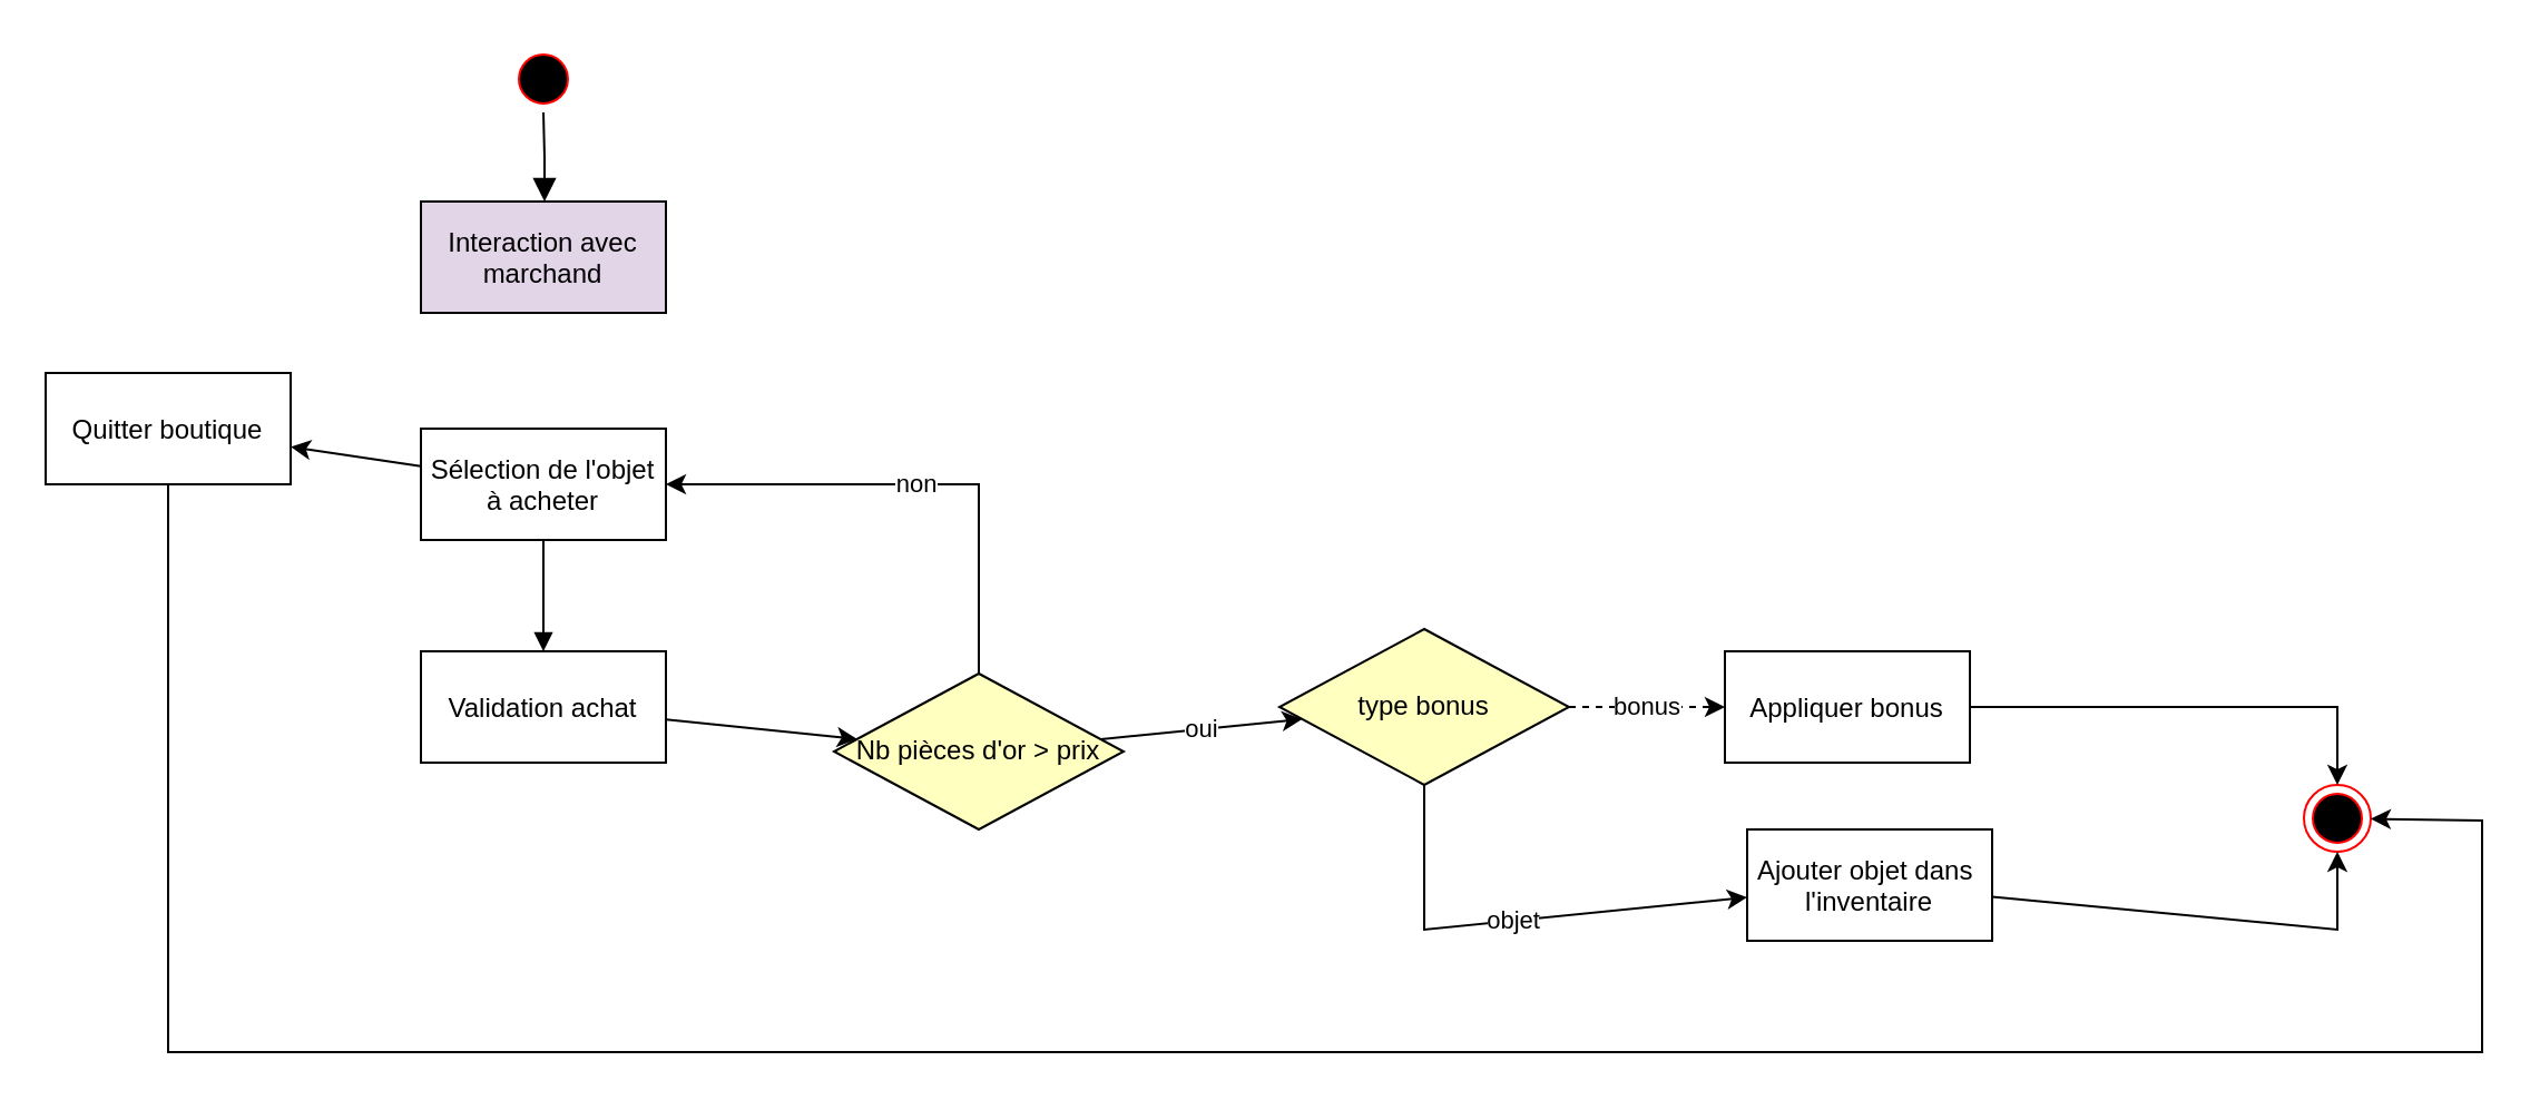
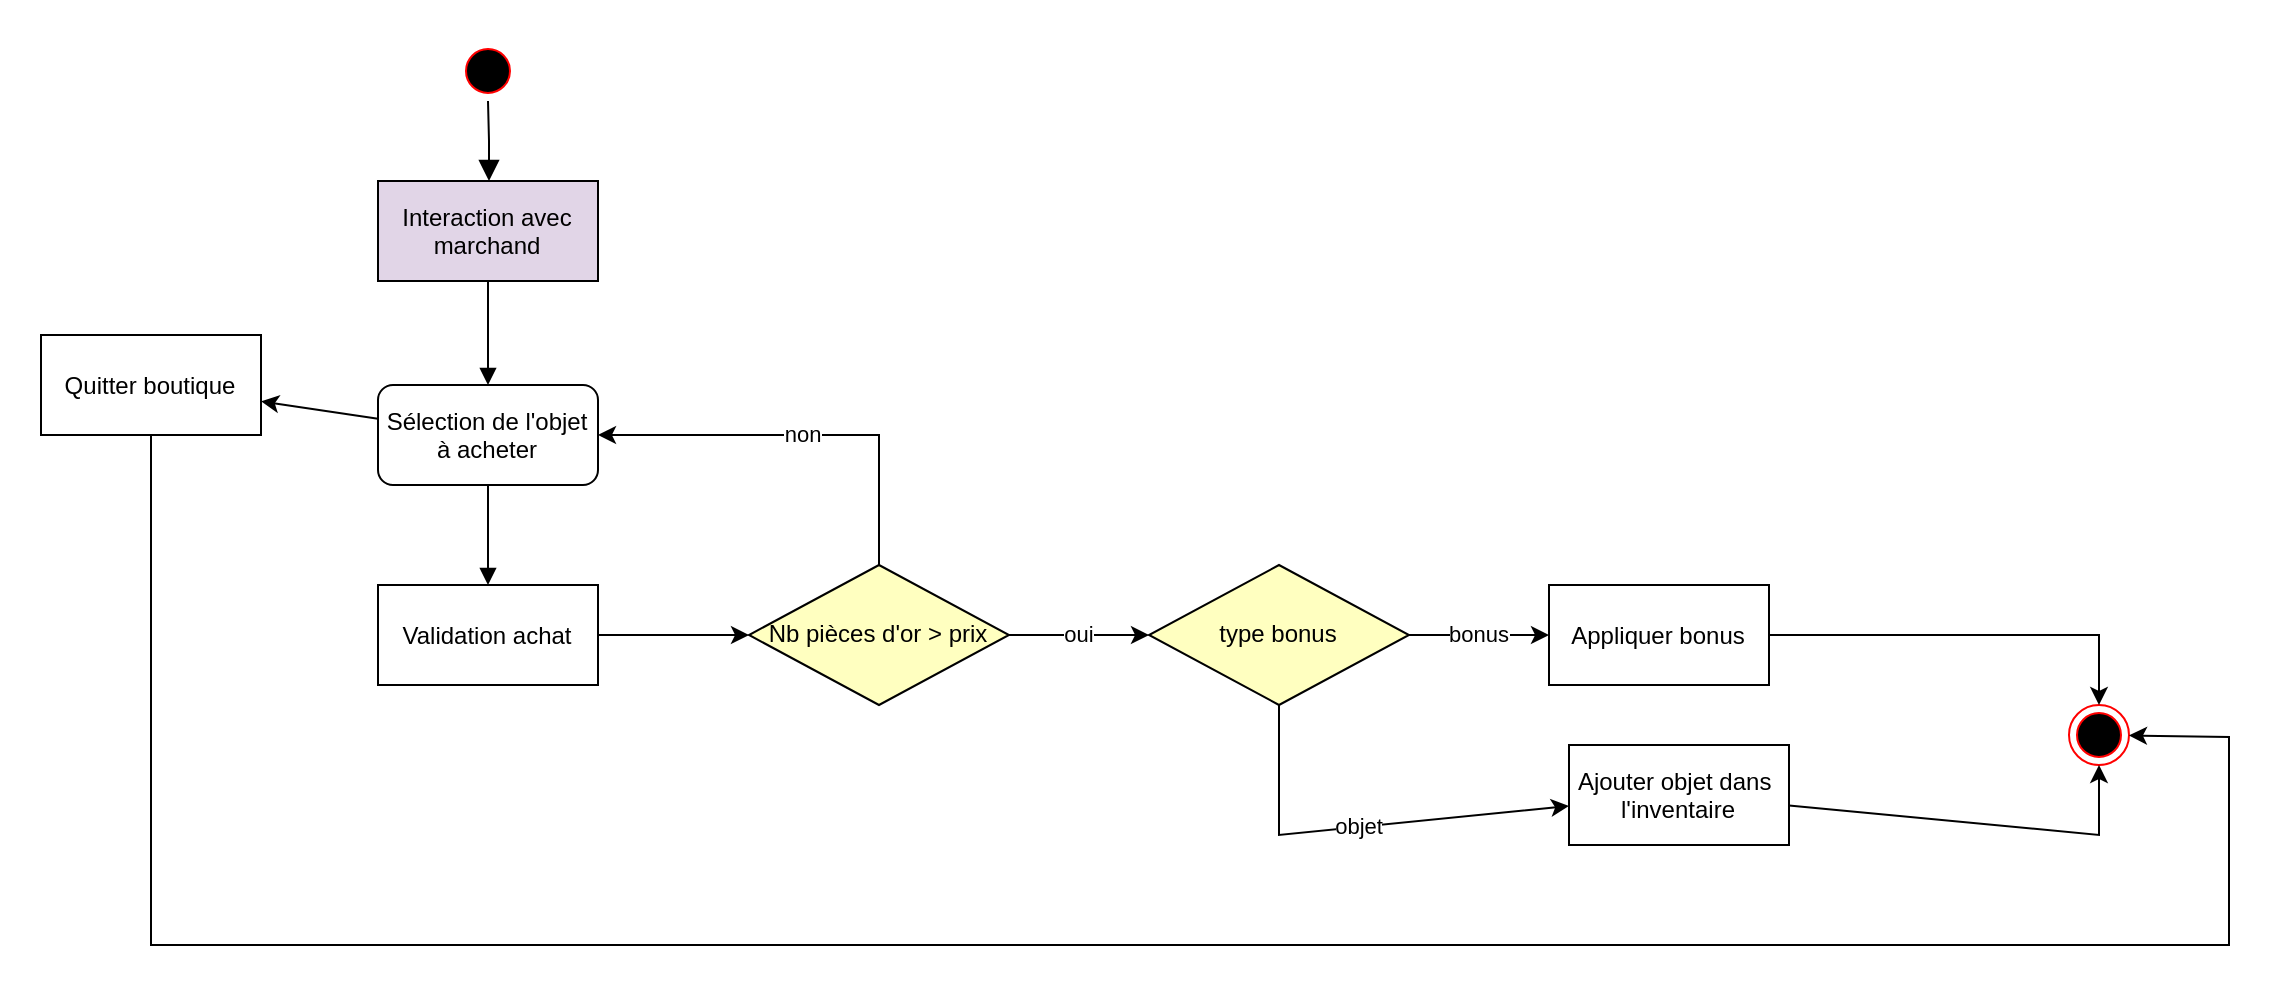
+ <mxCell id="4" style="rounded=0;orthogonalLoop=1;jettySize=auto;html=1;strokeColor=#000000;endArrow=block;endFill=1;" parent="1" source="5" target="12" edge="1"><mxGeometry relative="1" as="geometry"><mxPoint x="243.855" y="192" as="targetPoint" /></mxGeometry></mxCell>
- <mxCell id="12" value="Sélection de l'objet&#10;à acheter" style="" vertex="1" parent="1"><mxGeometry x="188.5" y="192" width="110" height="50" as="geometry" /></mxCell>
+ <mxCell id="12" value="Sélection de l'objet&#10;à acheter" style="rounded=1;" vertex="1" parent="1"><mxGeometry x="188.5" y="192" width="110" height="50" as="geometry" /></mxCell>
- <mxCell id="17" value="bonus" style="edgeStyle=none;rounded=0;orthogonalLoop=1;jettySize=auto;html=1;dashed=1;" edge="1" parent="1" source="19" target="21"><mxGeometry relative="1" as="geometry" /></mxCell>
+ <mxCell id="17" value="bonus" style="edgeStyle=none;rounded=0;orthogonalLoop=1;jettySize=auto;html=1;" edge="1" parent="1" source="19" target="21"><mxGeometry relative="1" as="geometry" /></mxCell>
- <mxCell id="10" value="Nb pièces d'or &amp;gt; prix" style="rhombus;whiteSpace=wrap;html=1;fillColor=#ffffc0;" parent="1" vertex="1"><mxGeometry x="374" y="302" width="130" height="70" as="geometry" /></mxCell>
+ <mxCell id="10" value="Nb pièces d'or &amp;gt; prix" style="rhombus;whiteSpace=wrap;html=1;fillColor=#ffffc0;" parent="1" vertex="1"><mxGeometry x="374" y="282" width="130" height="70" as="geometry" /></mxCell>
